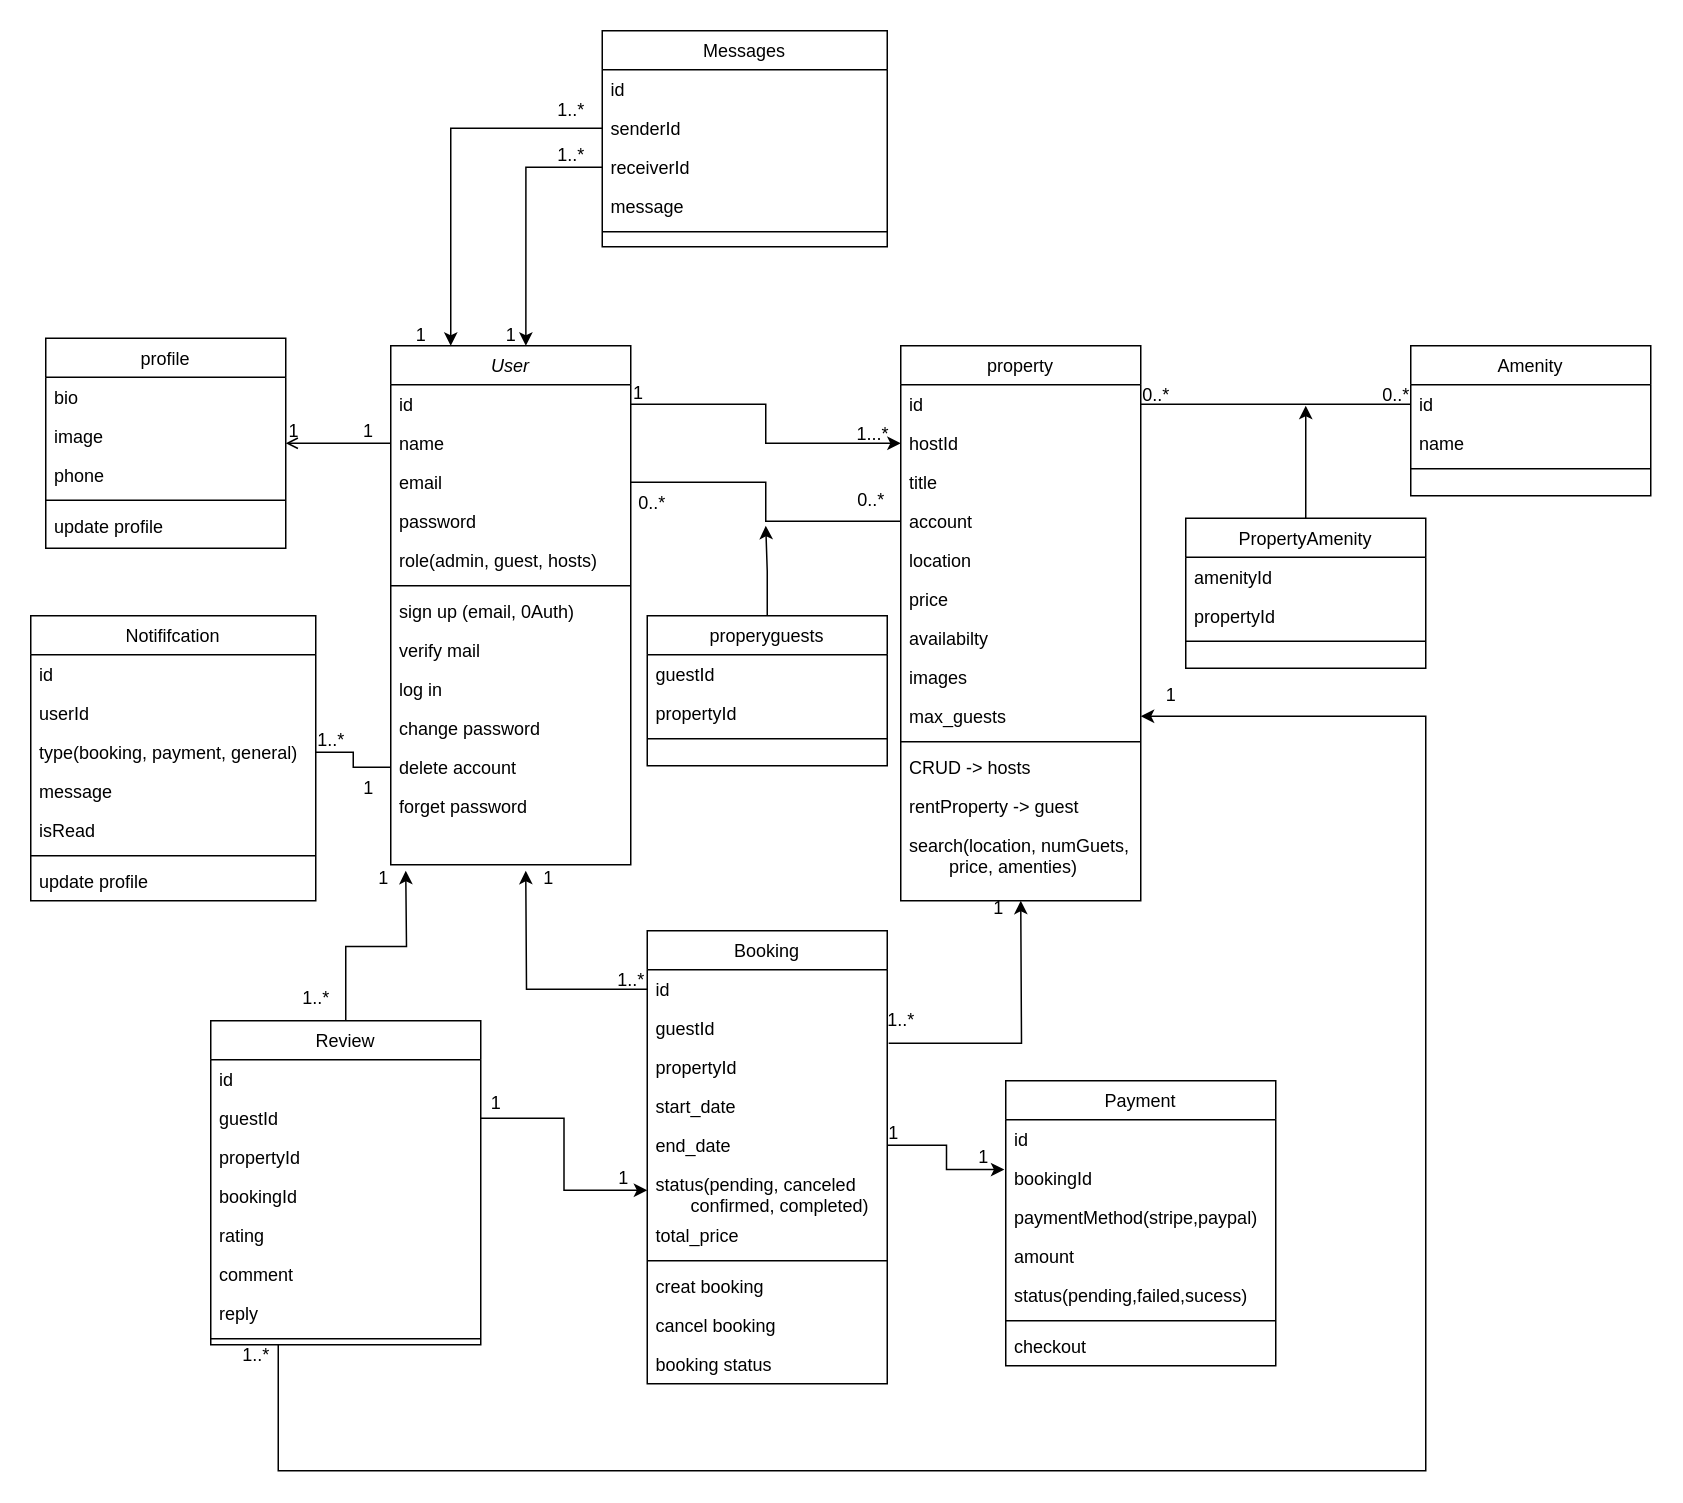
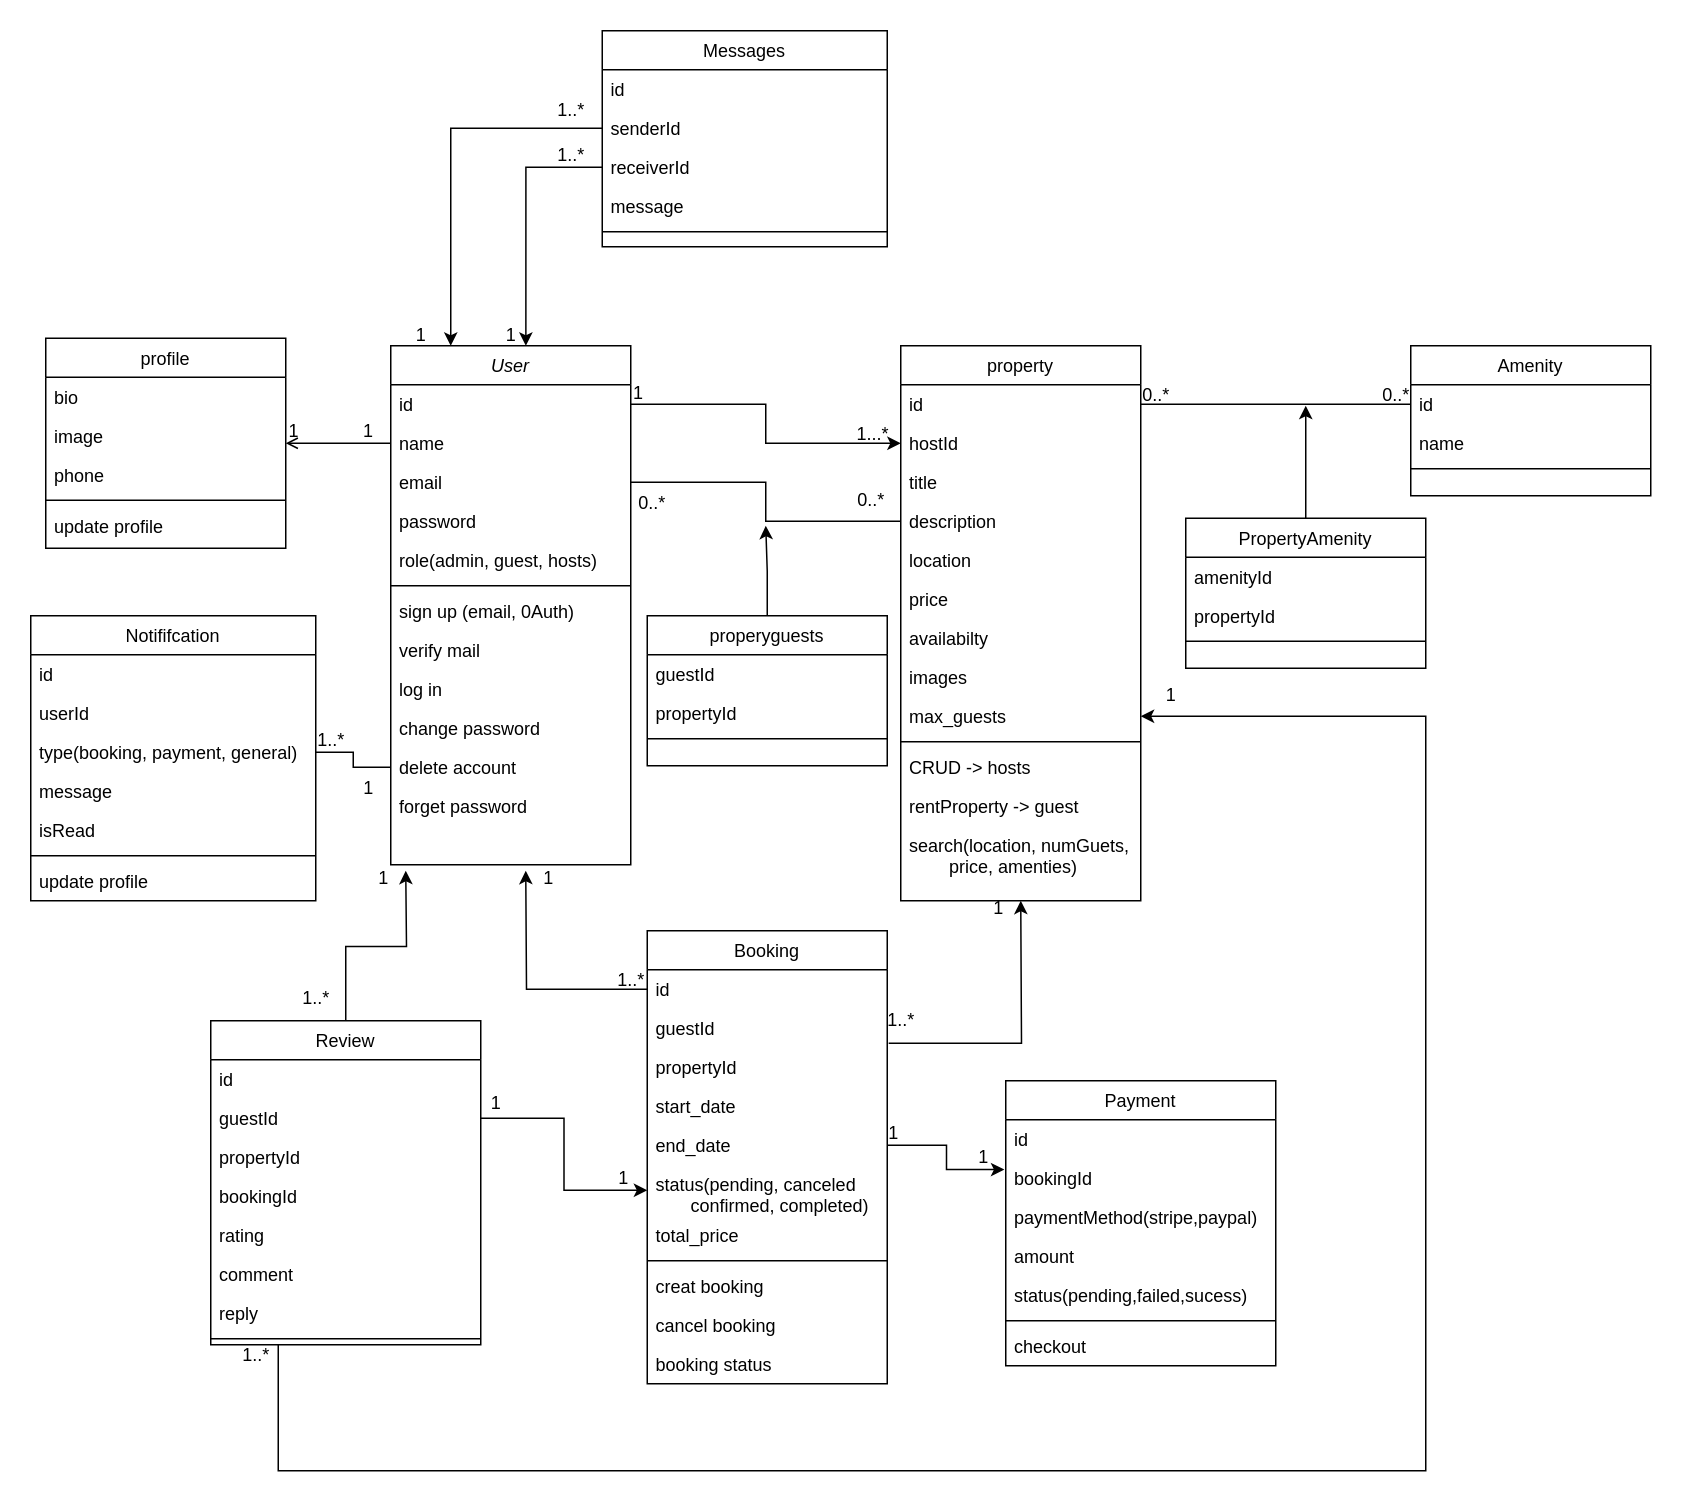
- <mxCell id="19" value="account" style="text;align=left;verticalAlign=top;spacingLeft=4;spacingRight=4;overflow=hidden;rotatable=0;points=[[0,0.5],[1,0.5]];portConstraint=eastwest;" parent="15" vertex="1"><mxGeometry y="104" width="160" height="26" as="geometry" /></mxCell>
+ <mxCell id="19" value="description" style="text;align=left;verticalAlign=top;spacingLeft=4;spacingRight=4;overflow=hidden;rotatable=0;points=[[0,0.5],[1,0.5]];portConstraint=eastwest;" parent="15" vertex="1"><mxGeometry y="104" width="160" height="26" as="geometry" /></mxCell>
